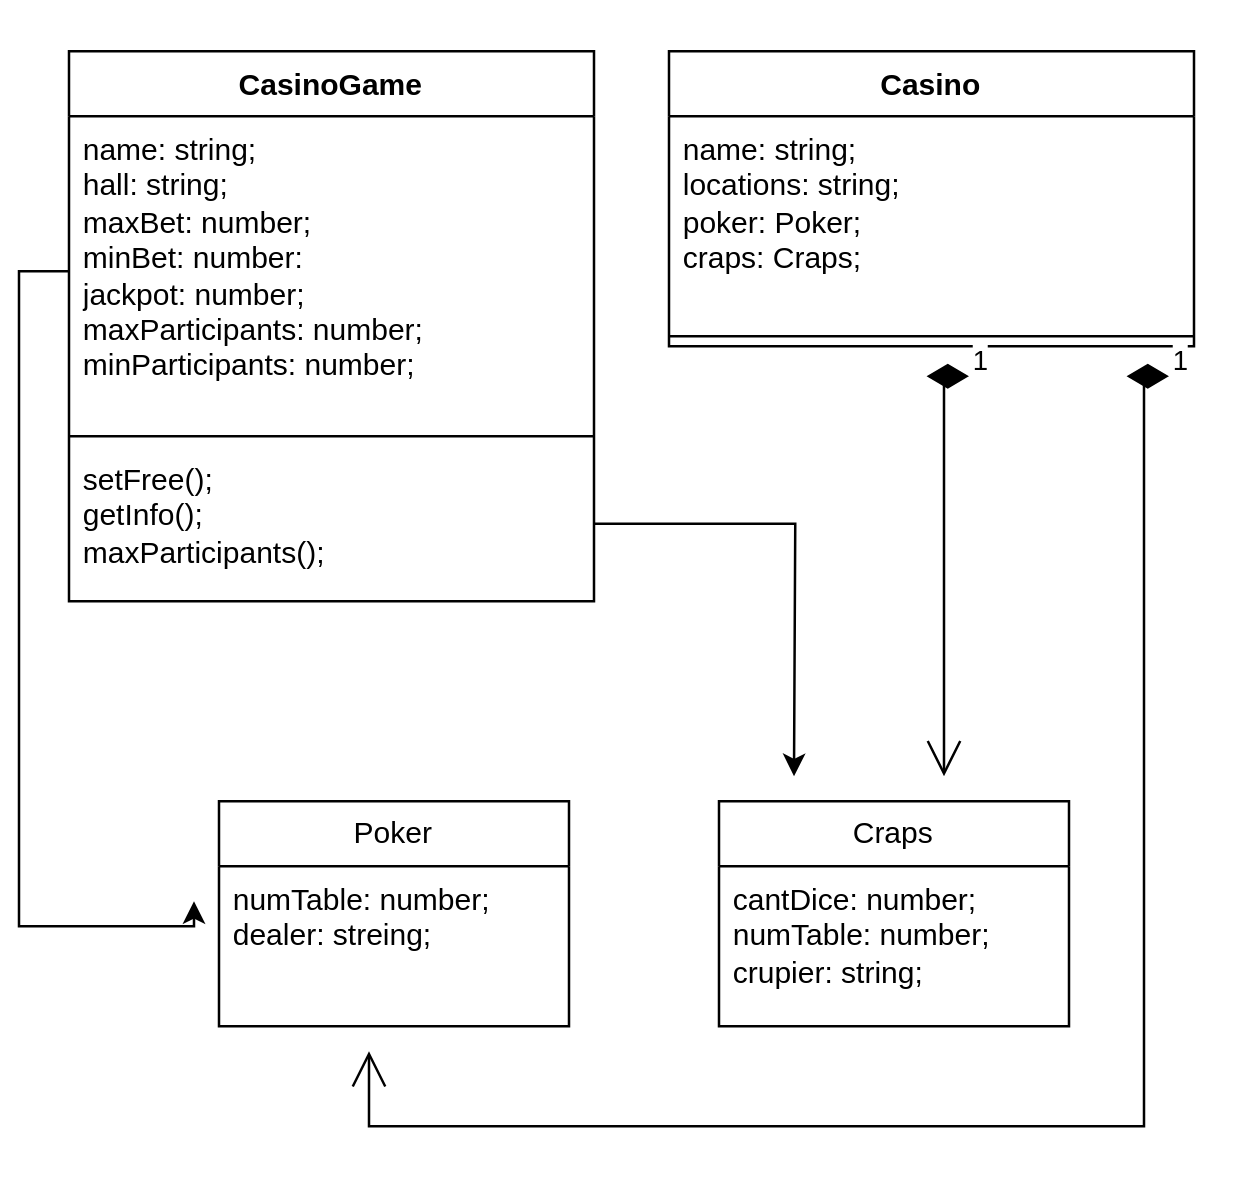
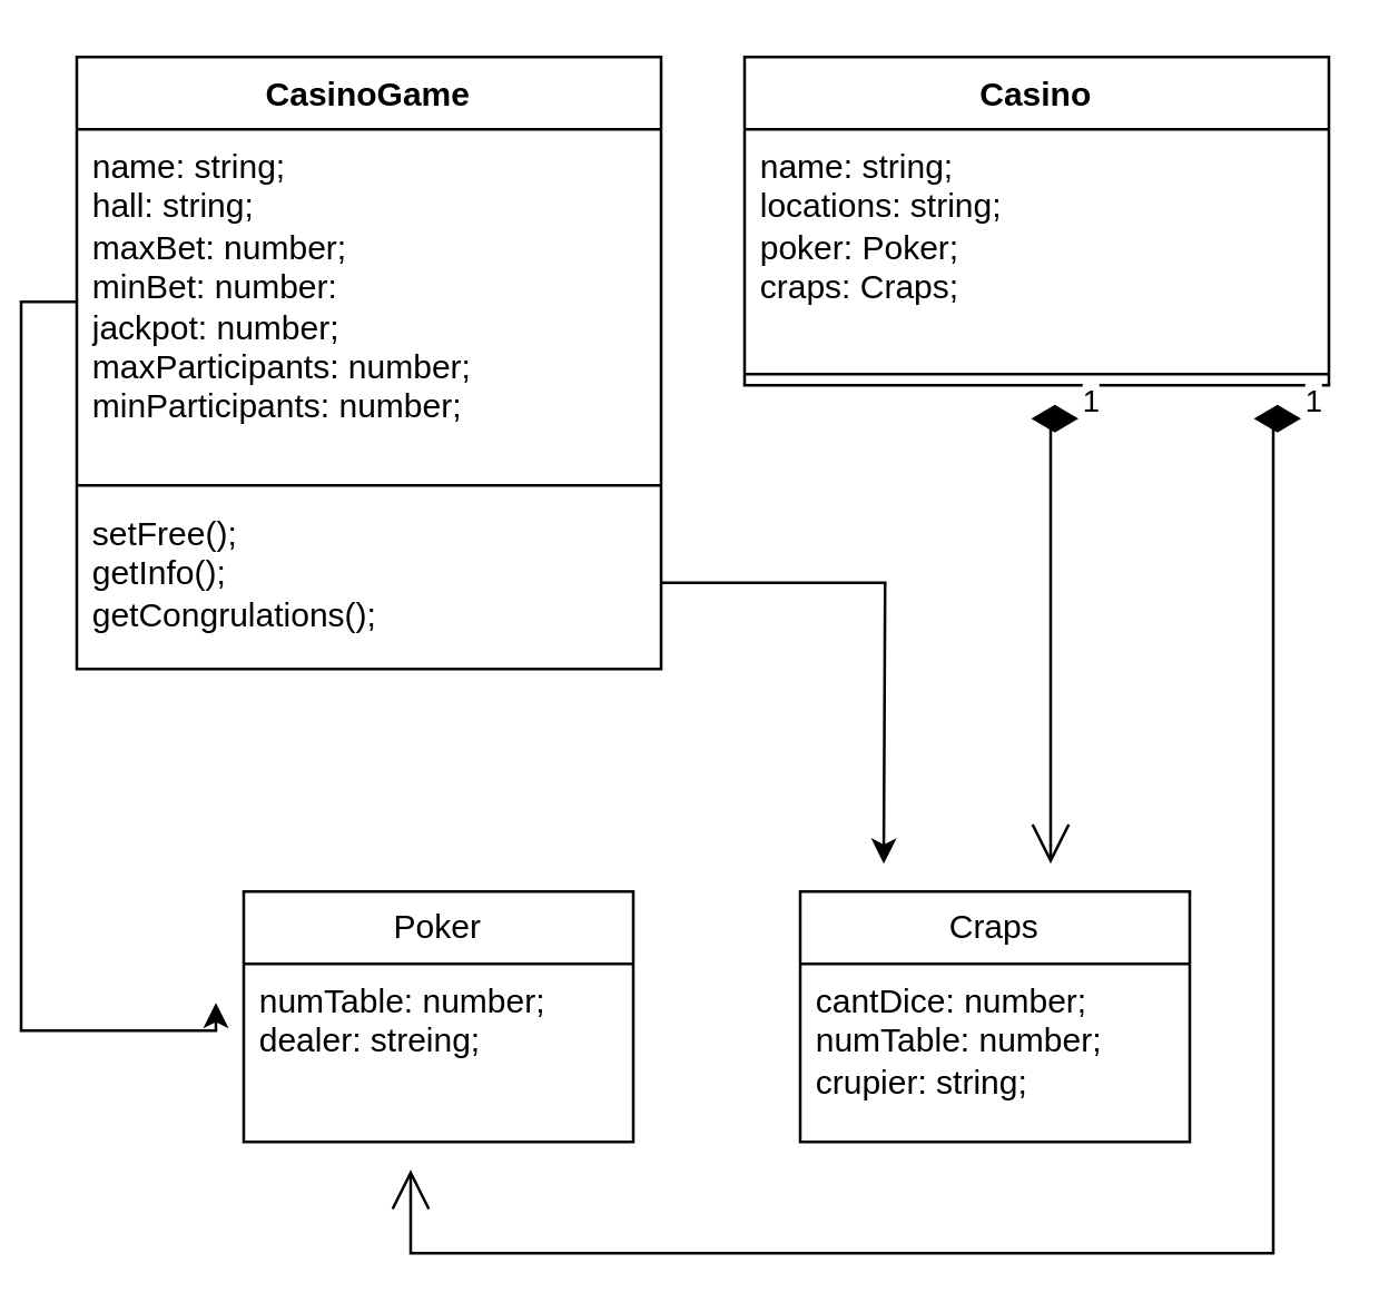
- <mxCell id="7" value="setFree();&lt;br&gt;getInfo();&lt;br&gt;maxParticipants();" style="text;strokeColor=none;fillColor=none;align=left;verticalAlign=top;spacingLeft=4;spacingRight=4;overflow=hidden;rotatable=0;points=[[0,0.5],[1,0.5]];portConstraint=eastwest;whiteSpace=wrap;html=1;" vertex="1" parent="2"><mxGeometry y="158" width="210" height="62" as="geometry" /></mxCell>
+ <mxCell id="7" value="setFree();&lt;br&gt;getInfo();&lt;br&gt;getCongrulations();" style="text;strokeColor=none;fillColor=none;align=left;verticalAlign=top;spacingLeft=4;spacingRight=4;overflow=hidden;rotatable=0;points=[[0,0.5],[1,0.5]];portConstraint=eastwest;whiteSpace=wrap;html=1;" vertex="1" parent="2"><mxGeometry y="158" width="210" height="62" as="geometry" /></mxCell>
